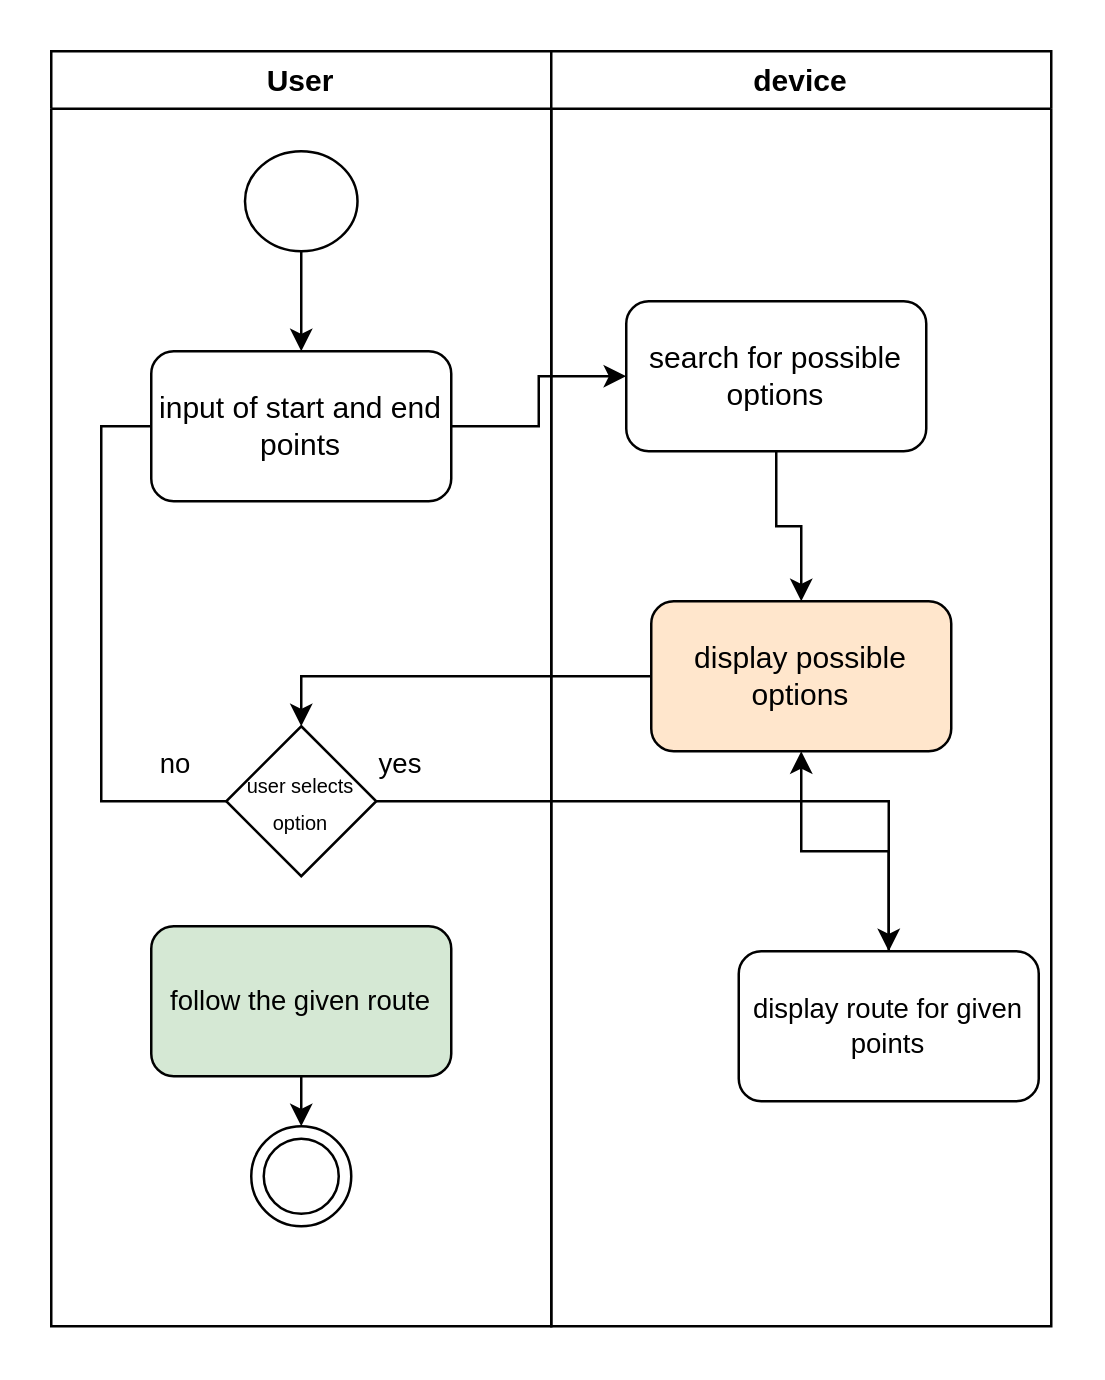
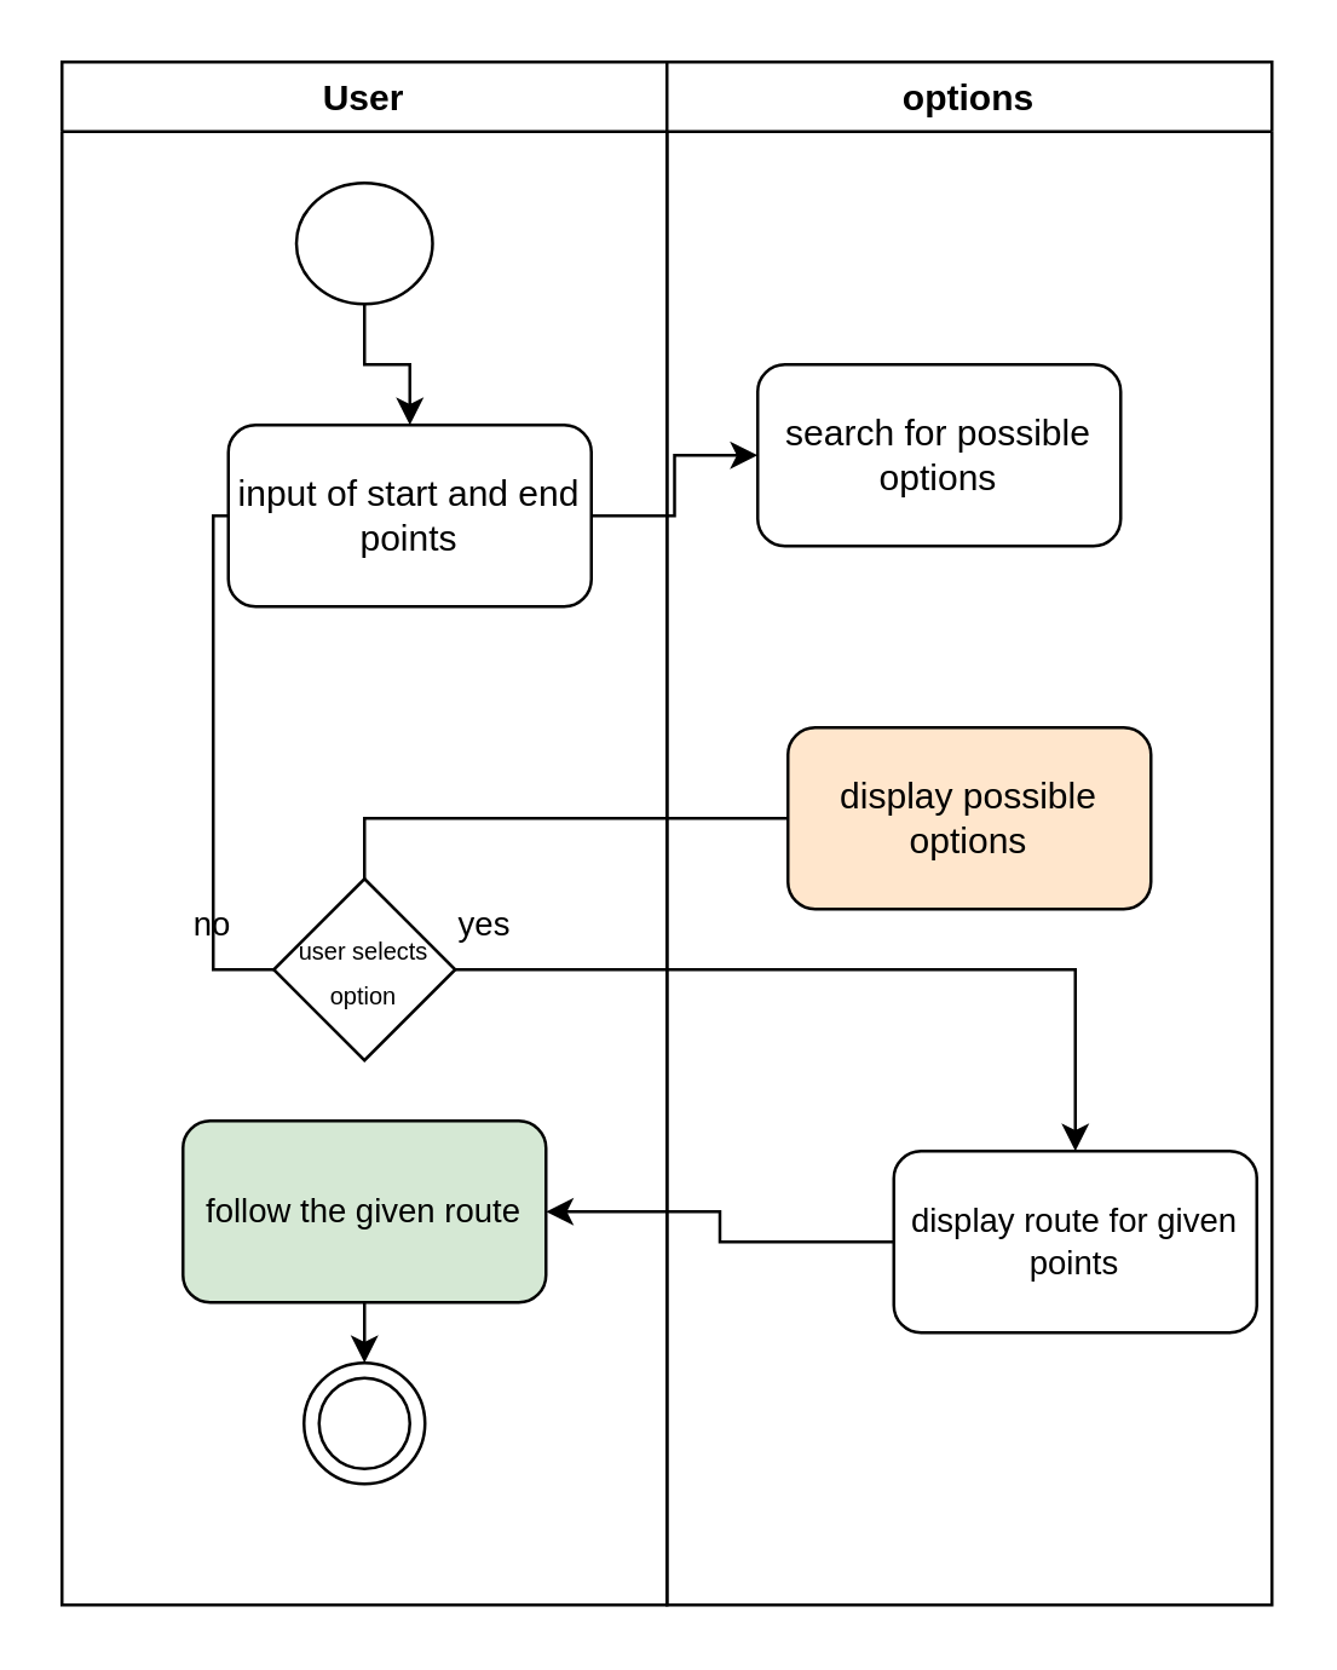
- <mxCell id="15" value="device" style="swimlane;" vertex="1" parent="1"><mxGeometry x="220" y="20" width="200" height="510" as="geometry" /></mxCell>
+ <mxCell id="15" value="options" style="swimlane;" vertex="1" parent="1"><mxGeometry x="220" y="20" width="200" height="510" as="geometry" /></mxCell>
- <mxCell id="5" value="input of start and end points" style="rounded=1;whiteSpace=wrap;html=1;" vertex="1" parent="2"><mxGeometry x="40" y="120" width="120" height="60" as="geometry" /></mxCell>
+ <mxCell id="5" value="input of start and end points" style="rounded=1;whiteSpace=wrap;html=1;" vertex="1" parent="2"><mxGeometry x="55" y="120" width="120" height="60" as="geometry" /></mxCell>
- <mxCell id="16" style="edgeStyle=orthogonalEdgeStyle;rounded=0;orthogonalLoop=1;jettySize=auto;html=1;exitX=0.5;exitY=1;exitDx=0;exitDy=0;entryX=0.5;entryY=0;entryDx=0;entryDy=0;fontSize=8;" edge="1" parent="15" source="17" target="18"><mxGeometry relative="1" as="geometry" /></mxCell>
- <mxCell id="20" style="edgeStyle=orthogonalEdgeStyle;rounded=0;orthogonalLoop=1;jettySize=auto;html=1;exitX=0;exitY=0.5;exitDx=0;exitDy=0;entryX=0.5;entryY=0;entryDx=0;entryDy=0;fontSize=8;" edge="1" parent="1" source="18" target="7"><mxGeometry relative="1" as="geometry" /></mxCell>
+ <mxCell id="20" style="edgeStyle=orthogonalEdgeStyle;rounded=0;orthogonalLoop=1;jettySize=auto;html=1;exitX=0;exitY=0.5;exitDx=0;exitDy=0;entryX=0.5;entryY=0;entryDx=0;entryDy=0;fontSize=8;endArrow=none;" edge="1" parent="1" source="18" target="7"><mxGeometry relative="1" as="geometry" /></mxCell>
- <mxCell id="23" style="edgeStyle=orthogonalEdgeStyle;rounded=0;orthogonalLoop=1;jettySize=auto;html=1;fontSize=11;" edge="1" parent="1" source="19" target="18"><mxGeometry relative="1" as="geometry" /></mxCell>
+ <mxCell id="23" style="edgeStyle=orthogonalEdgeStyle;rounded=0;orthogonalLoop=1;jettySize=auto;html=1;entryX=1;entryY=0.5;entryDx=0;entryDy=0;fontSize=11;" edge="1" parent="1" source="19" target="11"><mxGeometry relative="1" as="geometry" /></mxCell>
